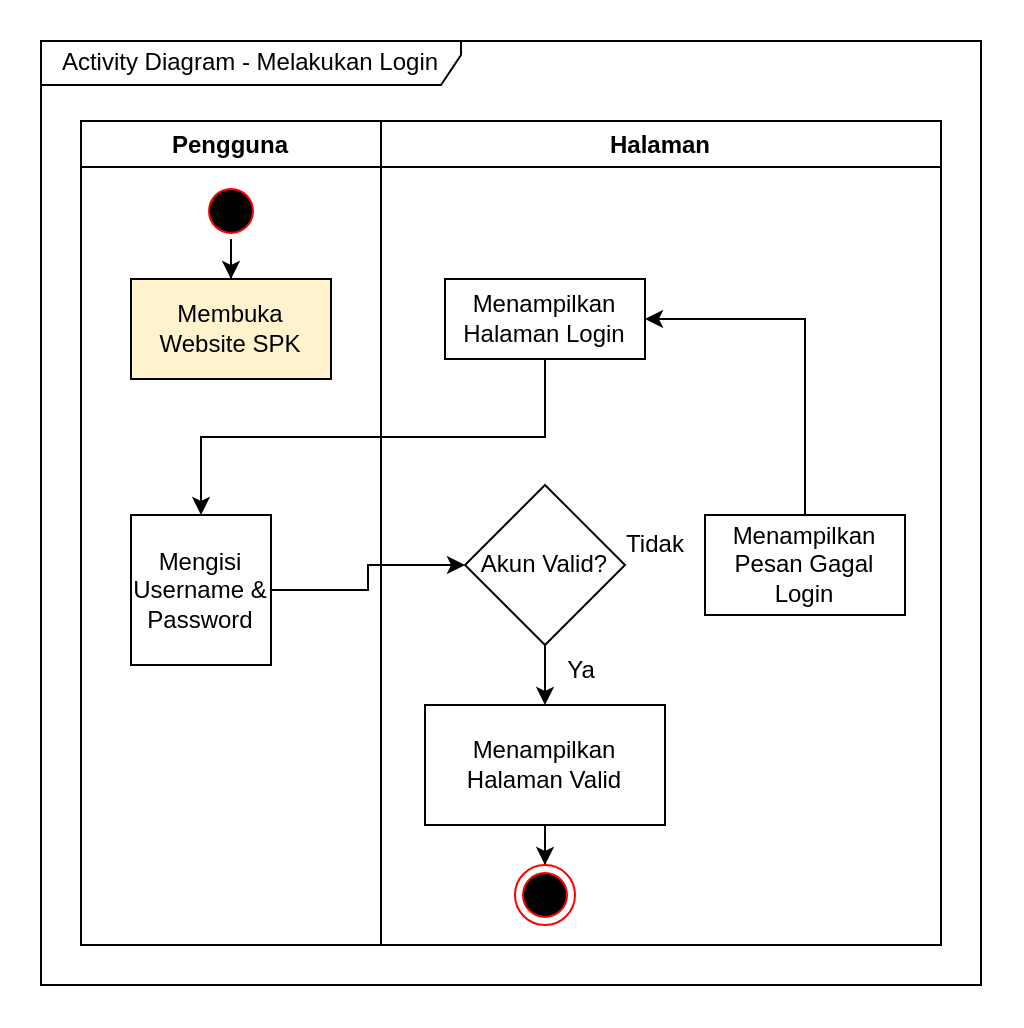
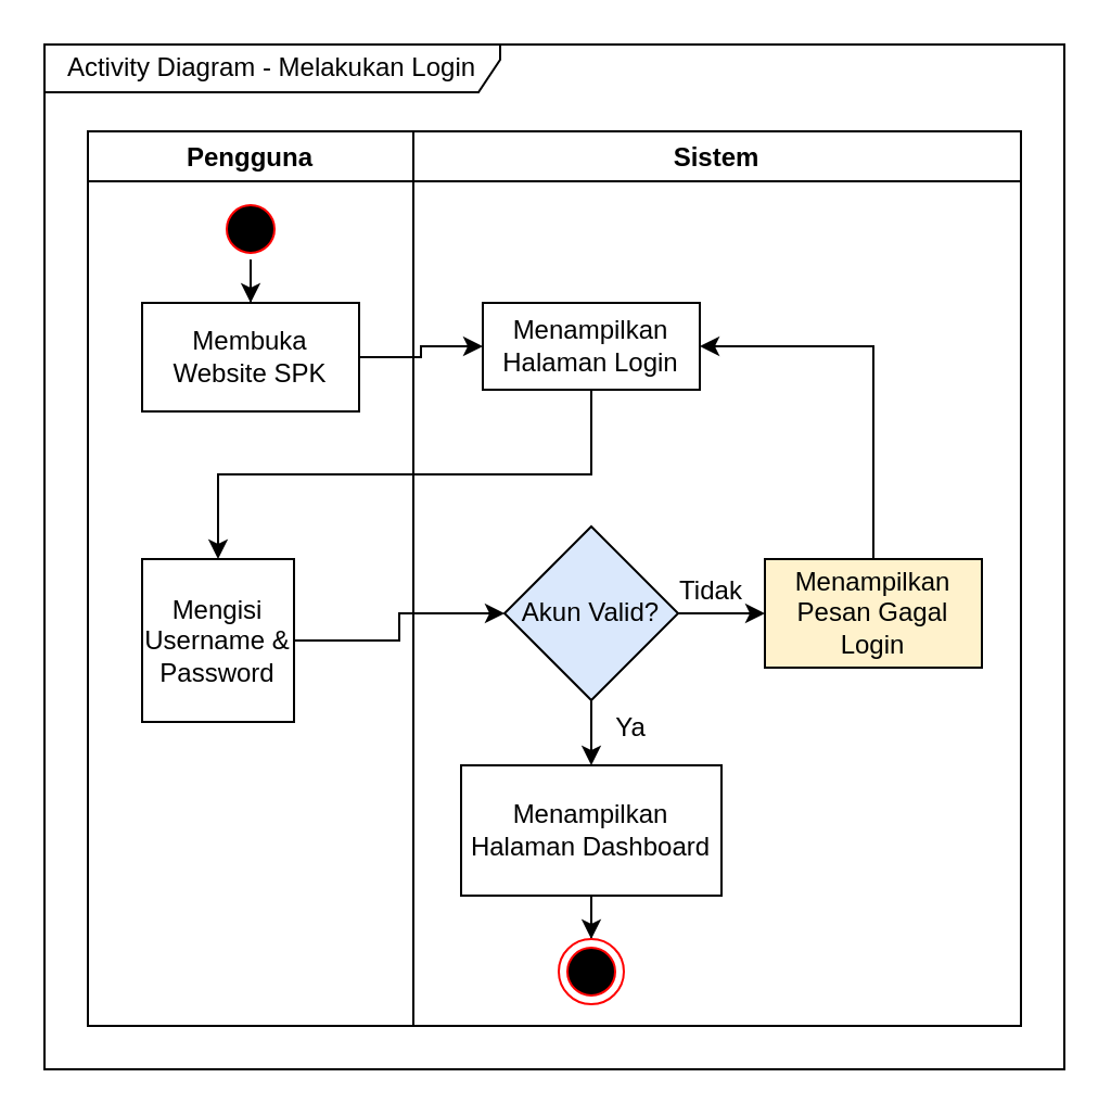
- <mxCell id="8" value="Halaman" style="swimlane;" parent="1" vertex="1"><mxGeometry x="190" y="60" width="280" height="412" as="geometry" /></mxCell>
+ <mxCell id="8" value="Sistem" style="swimlane;" parent="1" vertex="1"><mxGeometry x="190" y="60" width="280" height="412" as="geometry" /></mxCell>
+ <mxCell id="6" style="edgeStyle=orthogonalEdgeStyle;rounded=0;orthogonalLoop=1;jettySize=auto;html=1;entryX=0;entryY=0.5;entryDx=0;entryDy=0;" parent="1" source="7" target="9" edge="1"><mxGeometry relative="1" as="geometry" /></mxCell>
- <mxCell id="7" value="Membuka Website SPK" style="html=1;dashed=0;whiteSpace=wrap;fillColor=#fff2cc;" parent="1" vertex="1"><mxGeometry x="65" y="139" width="100" height="50" as="geometry" /></mxCell>
+ <mxCell id="7" value="Membuka Website SPK" style="html=1;dashed=0;whiteSpace=wrap;" parent="1" vertex="1"><mxGeometry x="65" y="139" width="100" height="50" as="geometry" /></mxCell>
- <mxCell id="12" value="Akun Valid?" style="rhombus;whiteSpace=wrap;html=1;dashed=0;" parent="8" vertex="1"><mxGeometry x="42" y="182" width="80" height="80" as="geometry" /></mxCell>
+ <mxCell id="12" value="Akun Valid?" style="rhombus;whiteSpace=wrap;html=1;dashed=0;fillColor=#dae8fc;" parent="8" vertex="1"><mxGeometry x="42" y="182" width="80" height="80" as="geometry" /></mxCell>
+ <mxCell id="11" style="edgeStyle=orthogonalEdgeStyle;rounded=0;orthogonalLoop=1;jettySize=auto;html=1;entryX=0;entryY=0.5;entryDx=0;entryDy=0;" parent="8" source="12" target="19" edge="1"><mxGeometry relative="1" as="geometry" /></mxCell>
- <mxCell id="19" value="Menampilkan Pesan Gagal Login" style="html=1;dashed=0;whiteSpace=wrap;" parent="8" vertex="1"><mxGeometry x="162" y="197" width="100" height="50" as="geometry" /></mxCell>
+ <mxCell id="19" value="Menampilkan Pesan Gagal Login" style="html=1;dashed=0;whiteSpace=wrap;fillColor=#fff2cc;" parent="8" vertex="1"><mxGeometry x="162" y="197" width="100" height="50" as="geometry" /></mxCell>
- <mxCell id="14" value="Menampilkan Halaman Valid" style="whiteSpace=wrap;html=1;dashed=0;" parent="8" vertex="1"><mxGeometry x="22" y="292" width="120" height="60" as="geometry" /></mxCell>
+ <mxCell id="14" value="Menampilkan Halaman Dashboard" style="whiteSpace=wrap;html=1;dashed=0;" parent="8" vertex="1"><mxGeometry x="22" y="292" width="120" height="60" as="geometry" /></mxCell>
